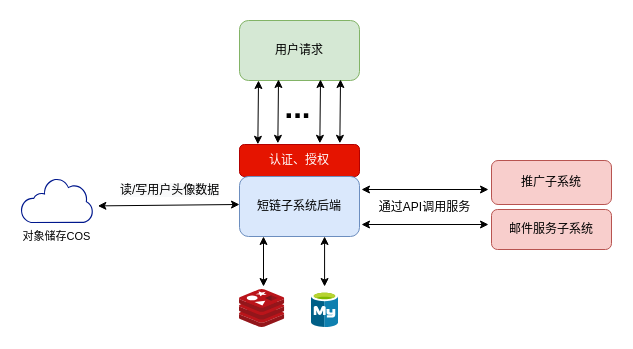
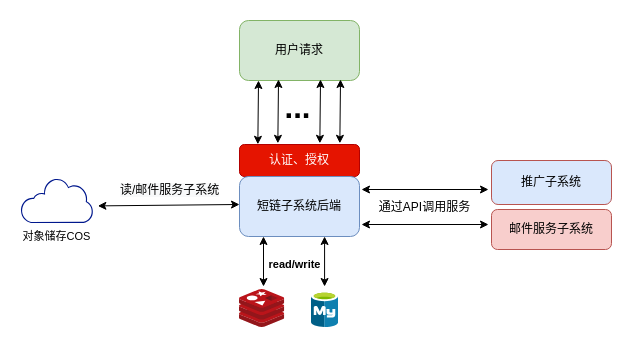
- <mxCell id="12" value="推广子系统" style="rounded=1;whiteSpace=wrap;html=1;fillColor=#f8cecc;strokeColor=#b85450;" vertex="1" parent="1"><mxGeometry x="491" y="160" width="120" height="44" as="geometry" /></mxCell>
+ <mxCell id="12" value="推广子系统" style="rounded=1;whiteSpace=wrap;html=1;fillColor=#dae8fc;strokeColor=#b85450;" vertex="1" parent="1"><mxGeometry x="491" y="160" width="120" height="44" as="geometry" /></mxCell>
- <mxCell id="22" value="&lt;span style=&quot;color: rgb(0, 0, 0); font-family: Helvetica; font-size: 12px; font-style: normal; font-variant-ligatures: normal; font-variant-caps: normal; font-weight: 400; letter-spacing: normal; orphans: 2; text-align: center; text-indent: 0px; text-transform: none; widows: 2; word-spacing: 0px; -webkit-text-stroke-width: 0px; background-color: rgb(248, 249, 250); text-decoration-thickness: initial; text-decoration-style: initial; text-decoration-color: initial; float: none; display: inline !important;&quot;&gt;读/写用户头像数据&lt;/span&gt;" style="text;whiteSpace=wrap;html=1;" vertex="1" parent="1"><mxGeometry x="117.8" y="175.6" width="119" height="28" as="geometry" /></mxCell>
+ <mxCell id="22" value="&lt;span style=&quot;color: rgb(0, 0, 0); font-family: Helvetica; font-size: 12px; font-style: normal; font-variant-ligatures: normal; font-variant-caps: normal; font-weight: 400; letter-spacing: normal; orphans: 2; text-align: center; text-indent: 0px; text-transform: none; widows: 2; word-spacing: 0px; -webkit-text-stroke-width: 0px; background-color: rgb(248, 249, 250); text-decoration-thickness: initial; text-decoration-style: initial; text-decoration-color: initial; float: none; display: inline !important;&quot;&gt;读/邮件服务子系统&lt;/span&gt;" style="text;whiteSpace=wrap;html=1;" vertex="1" parent="1"><mxGeometry x="117.8" y="175.6" width="119" height="28" as="geometry" /></mxCell>
+ <mxCell id="20" value="&lt;span style=&quot;font-size: 11px; font-weight: 700;&quot;&gt;read/write&lt;/span&gt;" style="text;html=1;align=center;verticalAlign=middle;resizable=0;points=[];autosize=1;strokeColor=none;fillColor=none;" vertex="1" parent="1"><mxGeometry x="260" y="255" width="67" height="18" as="geometry" /></mxCell>
